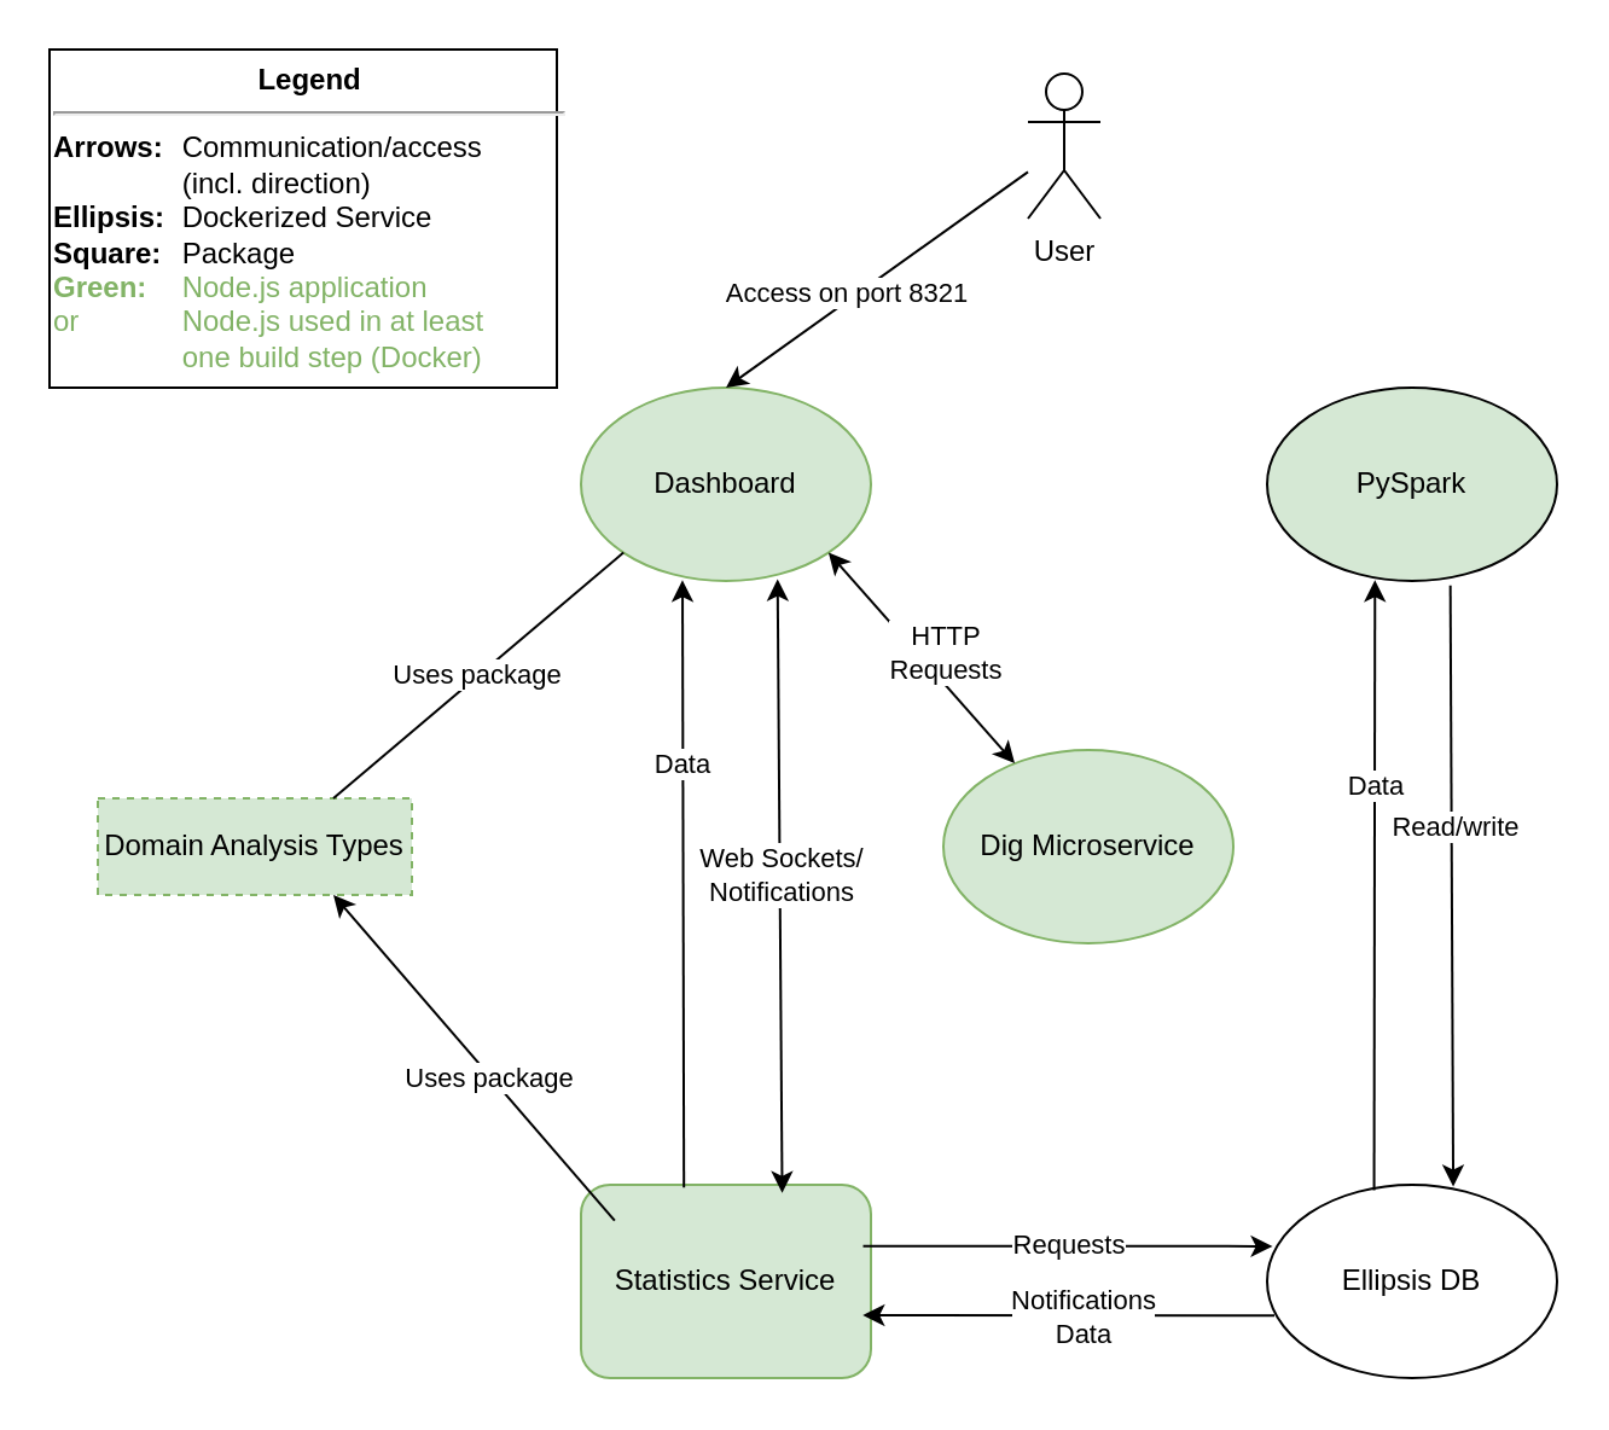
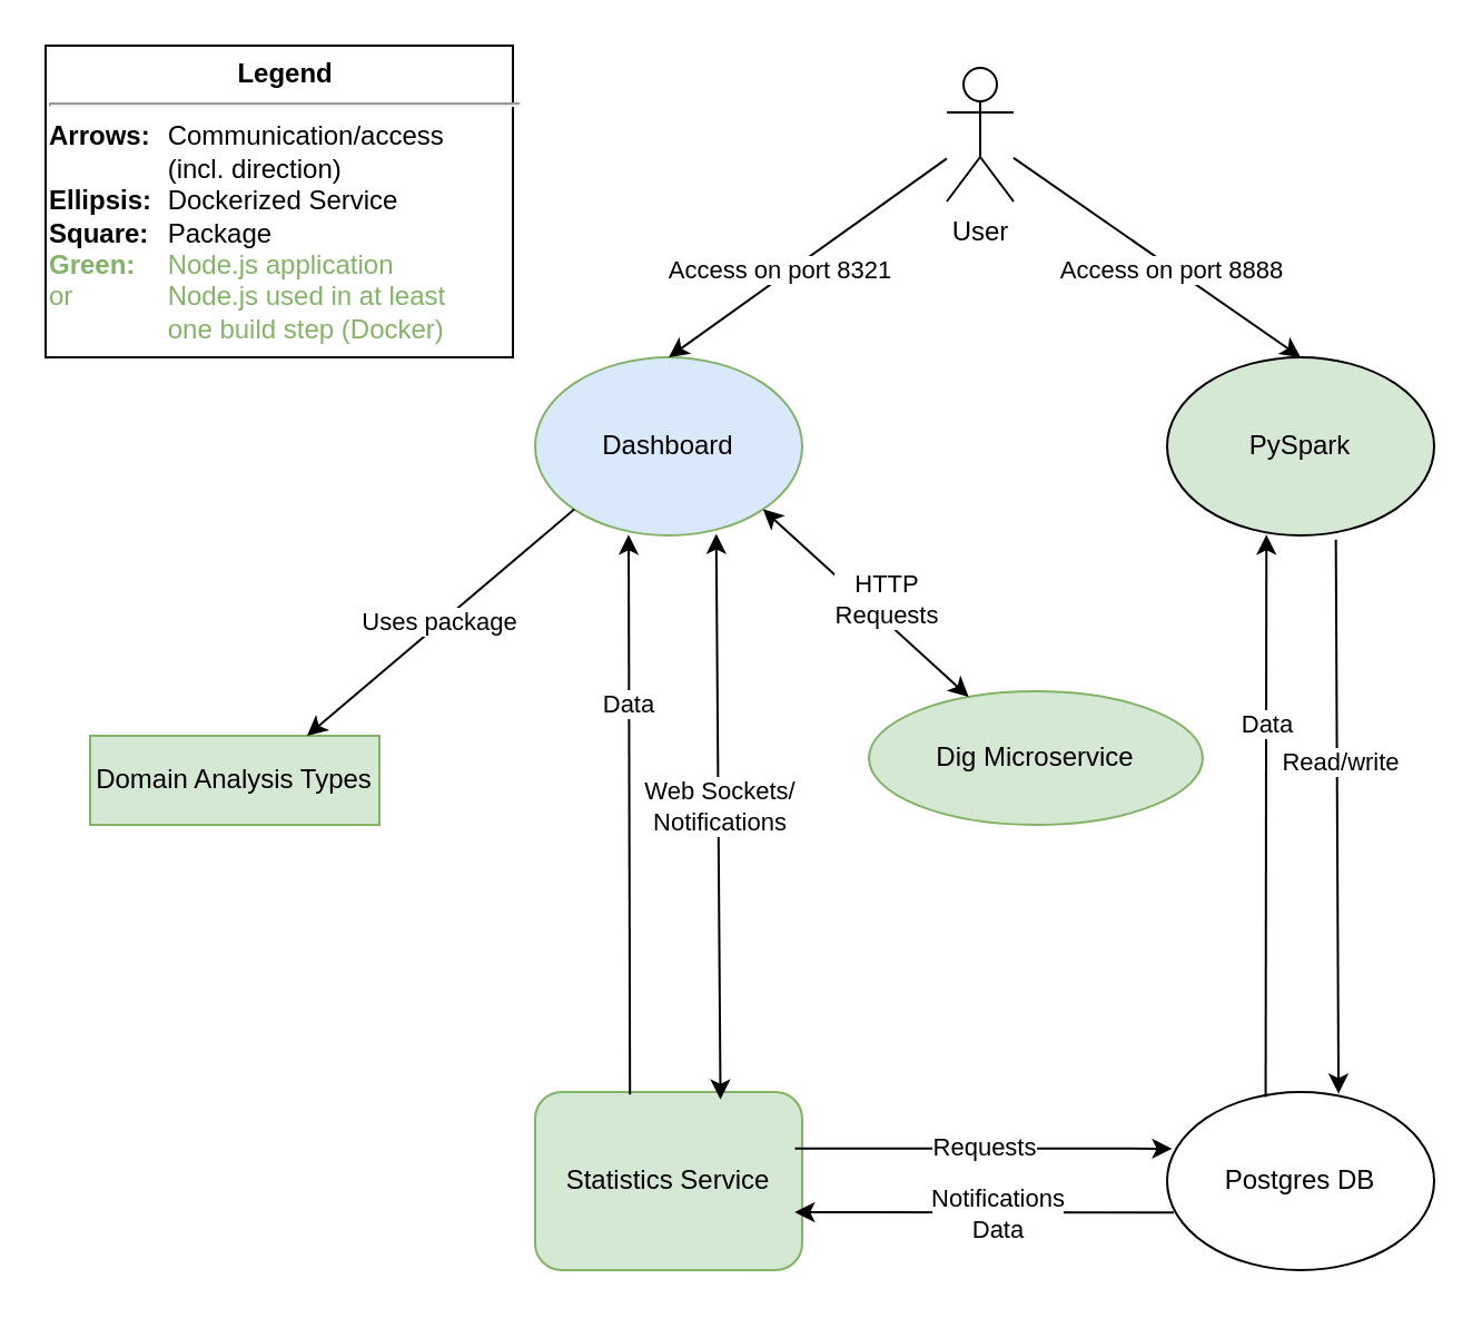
+ <mxCell id="28" value="" style="endArrow=classic;html=1;entryX=0.5;entryY=0;entryDx=0;entryDy=0;" parent="1" source="7" target="2" edge="1"><mxGeometry width="50" height="50" relative="1" as="geometry"><mxPoint x="610" y="110" as="sourcePoint" /><mxPoint x="660" as="targetPoint" y="60" /></mxGeometry></mxCell>
+ <mxCell id="29" value="Access on port 8888" style="edgeLabel;html=1;align=center;verticalAlign=middle;resizable=0;points=[];" parent="28" vertex="1" connectable="0"><mxGeometry x="0.093" y="-1" relative="1" as="geometry"><mxPoint as="offset" /></mxGeometry></mxCell>
- <mxCell id="6" value="Dashboard" style="ellipse;whiteSpace=wrap;html=1;fillColor=#d5e8d4;strokeColor=#82b366;" parent="1" vertex="1"><mxGeometry x="240" y="160" width="120" height="80" as="geometry" /></mxCell>
+ <mxCell id="6" value="Dashboard" style="ellipse;whiteSpace=wrap;html=1;fillColor=#dae8fc;strokeColor=#82b366;" parent="1" vertex="1"><mxGeometry x="240" y="160" width="120" height="80" as="geometry" /></mxCell>
- <mxCell id="12" value="Uses package" style="endArrow=none;html=1;entryX=0.75;entryY=0;entryDx=0;entryDy=0;exitX=0;exitY=1;exitDx=0;exitDy=0;fillColor=#d5e8d4;" parent="1" source="6" target="8" edge="1"><mxGeometry width="50" height="50" relative="1" as="geometry"><mxPoint x="170" y="270" as="sourcePoint" /><mxPoint x="70" y="270" as="targetPoint" /></mxGeometry></mxCell>
+ <mxCell id="12" value="Uses package" style="endArrow=classic;html=1;entryX=0.75;entryY=0;entryDx=0;entryDy=0;exitX=0;exitY=1;exitDx=0;exitDy=0;fillColor=#d5e8d4;" parent="1" source="6" target="8" edge="1"><mxGeometry width="50" height="50" relative="1" as="geometry"><mxPoint x="170" y="270" as="sourcePoint" /><mxPoint x="70" y="270" as="targetPoint" /></mxGeometry></mxCell>
- <mxCell id="8" value="Domain Analysis Types" style="rounded=0;whiteSpace=wrap;html=1;fillColor=#d5e8d4;strokeColor=#82b366;dashed=1;" parent="1" vertex="1"><mxGeometry x="40" y="330" width="130" height="40" as="geometry" /></mxCell>
+ <mxCell id="8" value="Domain Analysis Types" style="rounded=0;whiteSpace=wrap;html=1;fillColor=#d5e8d4;strokeColor=#82b366;" parent="1" vertex="1"><mxGeometry x="40" y="330" width="130" height="40" as="geometry" /></mxCell>
- <mxCell id="4" value="Dig Microservice" style="ellipse;whiteSpace=wrap;html=1;fillColor=#d5e8d4;strokeColor=#82b366;" parent="1" vertex="1"><mxGeometry x="390" y="310" width="120" height="80" as="geometry" /></mxCell>
+ <mxCell id="4" value="Dig Microservice" style="ellipse;whiteSpace=wrap;html=1;fillColor=#d5e8d4;strokeColor=#82b366;" parent="1" vertex="1"><mxGeometry x="390" y="310" width="150" height="60" as="geometry" /></mxCell>
- <mxCell id="13" value="" style="endArrow=classic;html=1;entryX=0.75;entryY=1;entryDx=0;entryDy=0;exitX=0.116;exitY=0.185;exitDx=0;exitDy=0;exitPerimeter=0;fillColor=#d5e8d4;" parent="1" source="5" target="8" edge="1"><mxGeometry width="50" height="50" relative="1" as="geometry"><mxPoint x="450" y="350" as="sourcePoint" /><mxPoint x="500" y="300" as="targetPoint" /></mxGeometry></mxCell>
- <mxCell id="14" value="Uses package" style="edgeLabel;html=1;align=center;verticalAlign=middle;resizable=0;points=[];" parent="13" vertex="1" connectable="0"><mxGeometry x="-0.115" y="1" relative="1" as="geometry"><mxPoint as="offset" /></mxGeometry></mxCell>
- <mxCell id="3" value="Ellipsis DB" style="ellipse;whiteSpace=wrap;html=1;" parent="1" vertex="1"><mxGeometry x="524" y="490" width="120" height="80" as="geometry" /></mxCell>
+ <mxCell id="3" value="Postgres DB" style="ellipse;whiteSpace=wrap;html=1;" parent="1" vertex="1"><mxGeometry x="524" y="490" width="120" height="80" as="geometry" /></mxCell>
